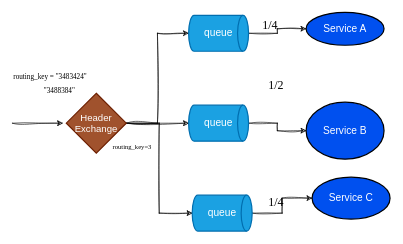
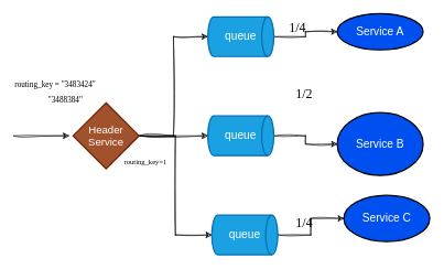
- <mxCell id="5" value="Header&lt;br&gt;Exchange" style="strokeWidth=2;html=1;shape=mxgraph.flowchart.decision;whiteSpace=wrap;fillColor=#a0522d;strokeColor=#6D1F00;fontColor=#ffffff;fontSize=16;rounded=0;" vertex="1" parent="1"><mxGeometry x="110" y="155" width="100" height="100" as="geometry" /></mxCell>
+ <mxCell id="5" value="Header&lt;br&gt;Service" style="strokeWidth=2;html=1;shape=mxgraph.flowchart.decision;whiteSpace=wrap;fillColor=#a0522d;strokeColor=#6D1F00;fontColor=#ffffff;fontSize=16;rounded=0;" vertex="1" parent="1"><mxGeometry x="110" y="155" width="100" height="100" as="geometry" /></mxCell>
- <mxCell id="17" value="&lt;font style=&quot;font-size: 11px;&quot;&gt;routing_key=3&lt;/font&gt;" style="text;html=1;strokeColor=none;fillColor=none;align=center;verticalAlign=middle;whiteSpace=wrap;rounded=0;fontSize=20;fontFamily=Architects Daughter;" vertex="1" parent="1"><mxGeometry x="190" y="225" width="60" height="30" as="geometry" /></mxCell>
+ <mxCell id="17" value="&lt;font style=&quot;font-size: 11px;&quot;&gt;routing_key=1&lt;/font&gt;" style="text;html=1;strokeColor=none;fillColor=none;align=center;verticalAlign=middle;whiteSpace=wrap;rounded=0;fontSize=20;fontFamily=Architects Daughter;" vertex="1" parent="1"><mxGeometry x="190" y="225" width="60" height="30" as="geometry" /></mxCell>
